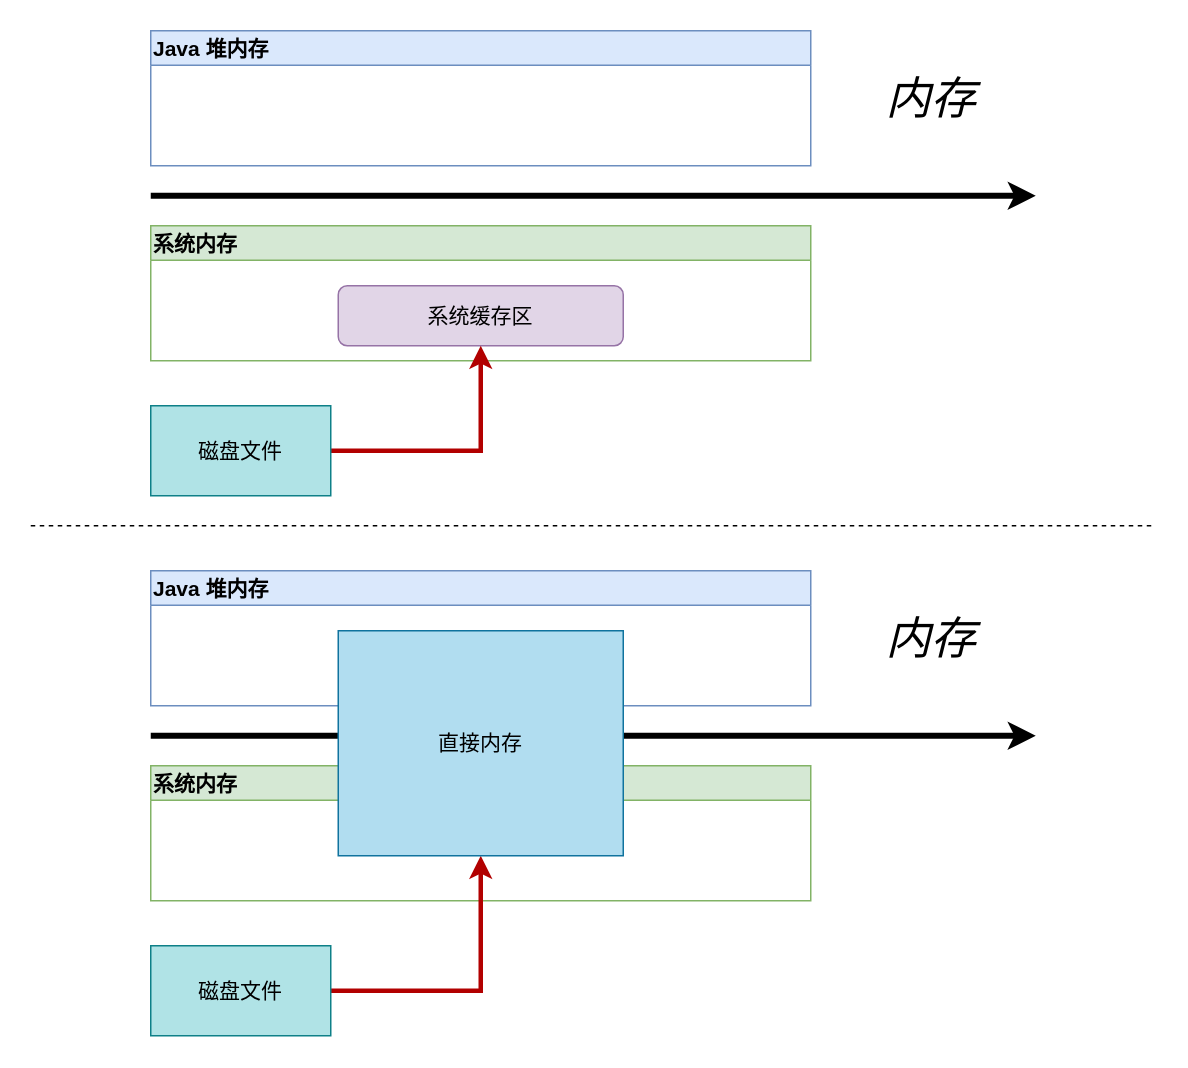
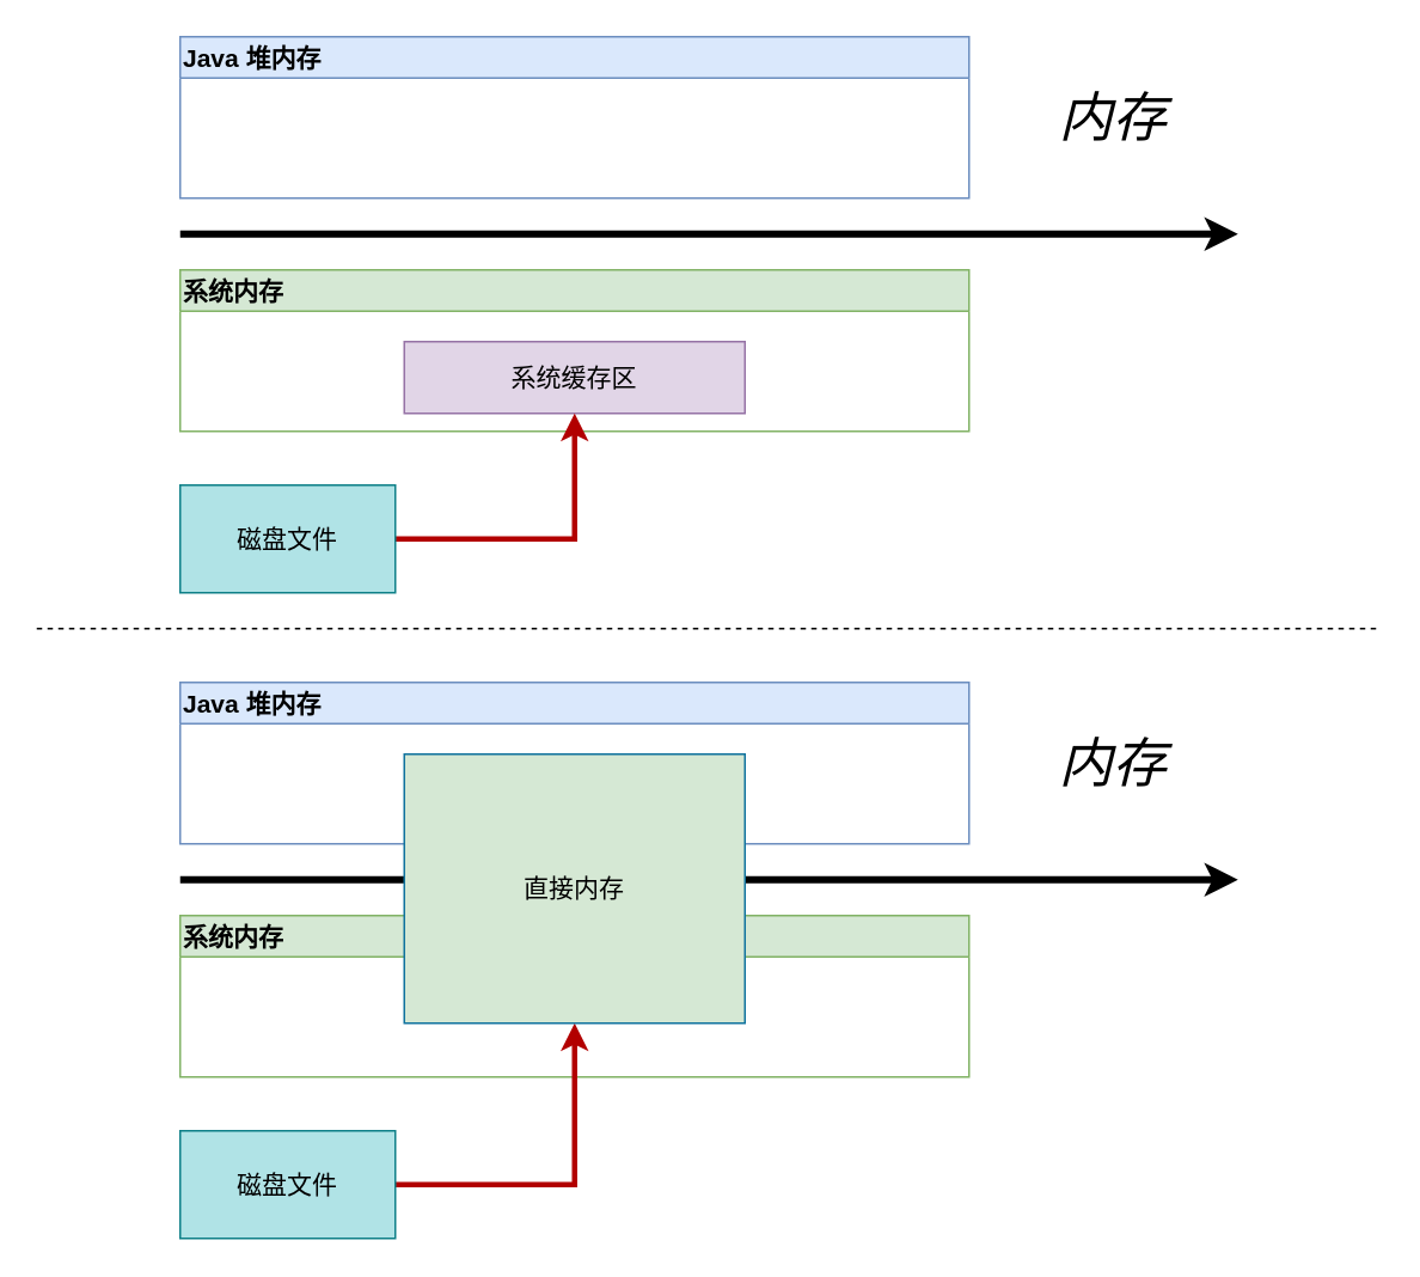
- <mxCell id="5" value="系统缓存区" style="whiteSpace=wrap;html=1;fontSize=14;fillColor=#e1d5e7;strokeColor=#9673a6;rounded=1;" vertex="1" parent="4"><mxGeometry x="125" y="40" width="190" height="40" as="geometry" /></mxCell>
+ <mxCell id="5" value="系统缓存区" style="rounded=0;whiteSpace=wrap;html=1;fontSize=14;fillColor=#e1d5e7;strokeColor=#9673a6;" vertex="1" parent="4"><mxGeometry x="125" y="40" width="190" height="40" as="geometry" /></mxCell>
- <mxCell id="16" value="直接内存" style="rounded=0;whiteSpace=wrap;html=1;fontSize=14;fillColor=#b1ddf0;strokeColor=#10739e;" vertex="1" parent="15"><mxGeometry x="125" y="40" width="190" height="150" as="geometry" /></mxCell>
+ <mxCell id="16" value="直接内存" style="rounded=0;whiteSpace=wrap;html=1;fontSize=14;fillColor=#d5e8d4;strokeColor=#10739e;" vertex="1" parent="15"><mxGeometry x="125" y="40" width="190" height="150" as="geometry" /></mxCell>
